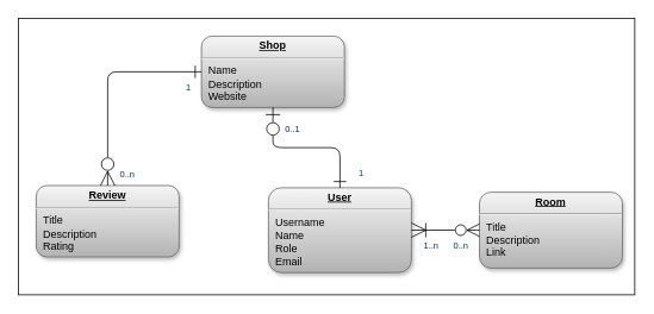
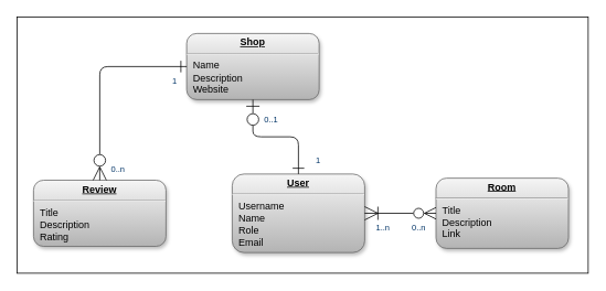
- <mxCell id="4" value="&lt;p style=&quot;margin: 4px 0px 0px ; text-decoration: underline&quot; align=&quot;center&quot;&gt;&lt;strong&gt;&lt;font color=&quot;#000000&quot;&gt;Review&lt;/font&gt;&lt;/strong&gt;&lt;/p&gt;&lt;hr align=&quot;left&quot;&gt;&lt;div align=&quot;left&quot;&gt;&lt;p style=&quot;margin: 0px ; margin-left: 8px&quot;&gt;&lt;font color=&quot;#000000&quot;&gt;Title&lt;br&gt;&lt;/font&gt;&lt;/p&gt;&lt;p style=&quot;margin: 0px ; margin-left: 8px&quot;&gt;&lt;font color=&quot;#000000&quot;&gt;Description&lt;br&gt;&lt;/font&gt;&lt;/p&gt;&lt;p style=&quot;margin: 0px ; margin-left: 8px&quot;&gt;&lt;font color=&quot;#000000&quot;&gt;Rating&lt;/font&gt;&lt;/p&gt;&lt;/div&gt;" style="verticalAlign=top;align=left;overflow=fill;fontSize=12;fontFamily=Helvetica;html=1;strokeColor=#666666;shadow=1;fillColor=#f5f5f5;spacingTop=2;spacingLeft=2;spacingBottom=2;spacingRight=2;rounded=1;gradientColor=#b3b3b3;" parent="1" vertex="1"><mxGeometry x="40" y="207.5" width="160" height="80" as="geometry" /></mxCell>
+ <mxCell id="4" value="&lt;p style=&quot;margin: 4px 0px 0px ; text-decoration: underline&quot; align=&quot;center&quot;&gt;&lt;strong&gt;&lt;font color=&quot;#000000&quot;&gt;Review&lt;/font&gt;&lt;/strong&gt;&lt;/p&gt;&lt;hr align=&quot;left&quot;&gt;&lt;div align=&quot;left&quot;&gt;&lt;p style=&quot;margin: 0px ; margin-left: 8px&quot;&gt;&lt;font color=&quot;#000000&quot;&gt;Title&lt;br&gt;&lt;/font&gt;&lt;/p&gt;&lt;p style=&quot;margin: 0px ; margin-left: 8px&quot;&gt;&lt;font color=&quot;#000000&quot;&gt;Description&lt;br&gt;&lt;/font&gt;&lt;/p&gt;&lt;p style=&quot;margin: 0px ; margin-left: 8px&quot;&gt;&lt;font color=&quot;#000000&quot;&gt;Rating&lt;/font&gt;&lt;/p&gt;&lt;/div&gt;" style="verticalAlign=top;align=left;overflow=fill;fontSize=12;fontFamily=Helvetica;html=1;strokeColor=#666666;shadow=1;fillColor=#f5f5f5;spacingTop=2;spacingLeft=2;spacingBottom=2;spacingRight=2;rounded=1;gradientColor=#b3b3b3;" parent="1" vertex="1"><mxGeometry x="40" y="217.5" width="160" height="80" as="geometry" /></mxCell>
- <mxCell id="3" value="&lt;p style=&quot;margin: 0px ; margin-top: 4px ; text-align: center ; text-decoration: underline&quot;&gt;&lt;strong&gt;&lt;font color=&quot;#000000&quot;&gt;User&lt;/font&gt;&lt;/strong&gt;&lt;/p&gt;&lt;hr&gt;&lt;p style=&quot;margin: 0px ; margin-left: 8px&quot;&gt;&lt;font color=&quot;#000000&quot;&gt;Username&lt;/font&gt;&lt;/p&gt;&lt;p style=&quot;margin: 0px ; margin-left: 8px&quot;&gt;&lt;font color=&quot;#000000&quot;&gt;Name&lt;/font&gt;&lt;/p&gt;&lt;p style=&quot;margin: 0px ; margin-left: 8px&quot;&gt;&lt;font color=&quot;#000000&quot;&gt;Role&lt;/font&gt;&lt;/p&gt;&lt;p style=&quot;margin: 0px ; margin-left: 8px&quot;&gt;&lt;font color=&quot;#000000&quot;&gt;Email&lt;/font&gt;&lt;br&gt;&lt;/p&gt;" style="verticalAlign=top;align=left;overflow=fill;fontSize=12;fontFamily=Helvetica;html=1;strokeColor=#666666;shadow=1;fillColor=#f5f5f5;spacingTop=2;spacingLeft=2;spacingBottom=2;spacingRight=2;rounded=1;gradientColor=#b3b3b3;" parent="1" vertex="1"><mxGeometry x="300" y="210" width="160" height="95" as="geometry" /></mxCell>
+ <mxCell id="3" value="&lt;p style=&quot;margin: 0px ; margin-top: 4px ; text-align: center ; text-decoration: underline&quot;&gt;&lt;strong&gt;&lt;font color=&quot;#000000&quot;&gt;User&lt;/font&gt;&lt;/strong&gt;&lt;/p&gt;&lt;hr&gt;&lt;p style=&quot;margin: 0px ; margin-left: 8px&quot;&gt;&lt;font color=&quot;#000000&quot;&gt;Username&lt;/font&gt;&lt;/p&gt;&lt;p style=&quot;margin: 0px ; margin-left: 8px&quot;&gt;&lt;font color=&quot;#000000&quot;&gt;Name&lt;/font&gt;&lt;/p&gt;&lt;p style=&quot;margin: 0px ; margin-left: 8px&quot;&gt;&lt;font color=&quot;#000000&quot;&gt;Role&lt;/font&gt;&lt;/p&gt;&lt;p style=&quot;margin: 0px ; margin-left: 8px&quot;&gt;&lt;font color=&quot;#000000&quot;&gt;Email&lt;/font&gt;&lt;br&gt;&lt;/p&gt;" style="verticalAlign=top;align=left;overflow=fill;fontSize=12;fontFamily=Helvetica;html=1;strokeColor=#666666;shadow=1;fillColor=#f5f5f5;spacingTop=2;spacingLeft=2;spacingBottom=2;spacingRight=2;rounded=1;gradientColor=#b3b3b3;" parent="1" vertex="1"><mxGeometry x="280" y="210" width="160" height="95" as="geometry" /></mxCell>
- <mxCell id="5" value="&lt;p style=&quot;margin: 0px ; margin-top: 4px ; text-align: center ; text-decoration: underline&quot;&gt;&lt;strong&gt;&lt;font color=&quot;#000000&quot;&gt;Room&lt;/font&gt;&lt;/strong&gt;&lt;/p&gt;&lt;hr&gt;&lt;div&gt;&lt;p style=&quot;margin: 0px ; margin-left: 8px&quot;&gt;&lt;font color=&quot;#000000&quot;&gt;Title&lt;br&gt;&lt;/font&gt;&lt;/p&gt;&lt;p style=&quot;margin: 0px ; margin-left: 8px&quot;&gt;&lt;font color=&quot;#000000&quot;&gt;Description&lt;br&gt;&lt;/font&gt;&lt;/p&gt;&lt;p style=&quot;margin: 0px ; margin-left: 8px&quot;&gt;&lt;font color=&quot;#000000&quot;&gt;Link&lt;/font&gt;&lt;br&gt;&lt;/p&gt;&lt;/div&gt;" style="verticalAlign=top;align=left;overflow=fill;fontSize=12;fontFamily=Helvetica;html=1;strokeColor=#666666;shadow=1;fillColor=#f5f5f5;spacingTop=2;spacingLeft=2;spacingBottom=2;spacingRight=2;rounded=1;gradientColor=#b3b3b3;glass=0;" parent="1" vertex="1"><mxGeometry x="536.18" y="215" width="160" height="85" as="geometry" /></mxCell>
+ <mxCell id="5" value="&lt;p style=&quot;margin: 0px ; margin-top: 4px ; text-align: center ; text-decoration: underline&quot;&gt;&lt;strong&gt;&lt;font color=&quot;#000000&quot;&gt;Room&lt;/font&gt;&lt;/strong&gt;&lt;/p&gt;&lt;hr&gt;&lt;div&gt;&lt;p style=&quot;margin: 0px ; margin-left: 8px&quot;&gt;&lt;font color=&quot;#000000&quot;&gt;Title&lt;br&gt;&lt;/font&gt;&lt;/p&gt;&lt;p style=&quot;margin: 0px ; margin-left: 8px&quot;&gt;&lt;font color=&quot;#000000&quot;&gt;Description&lt;br&gt;&lt;/font&gt;&lt;/p&gt;&lt;p style=&quot;margin: 0px ; margin-left: 8px&quot;&gt;&lt;font color=&quot;#000000&quot;&gt;Link&lt;/font&gt;&lt;br&gt;&lt;/p&gt;&lt;/div&gt;" style="verticalAlign=top;align=left;overflow=fill;fontSize=12;fontFamily=Helvetica;html=1;strokeColor=#666666;shadow=1;fillColor=#f5f5f5;spacingTop=2;spacingLeft=2;spacingBottom=2;spacingRight=2;rounded=1;gradientColor=#b3b3b3;glass=0;" parent="1" vertex="1"><mxGeometry x="526.18" y="215" width="160" height="85" as="geometry" /></mxCell>
